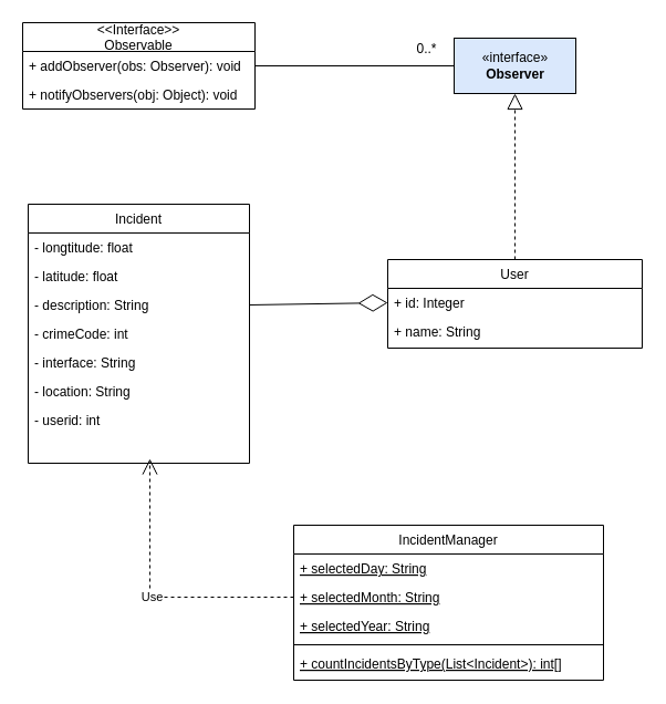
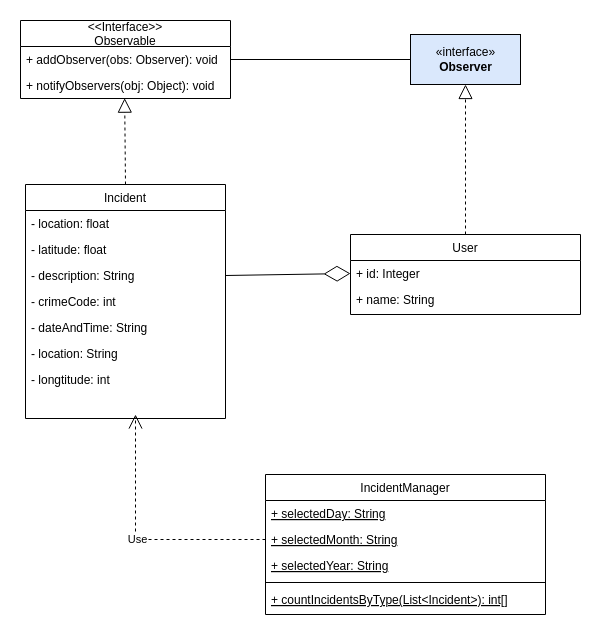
- <mxCell id="17" value="0..*" style="text;html=1;align=center;verticalAlign=middle;resizable=0;points=[];autosize=1;strokeColor=none;fillColor=none;" parent="1" vertex="1"><mxGeometry x="370" width="30" height="20" as="geometry" y="34" /></mxCell>
+ <mxCell id="15" value="" style="endArrow=block;dashed=1;endFill=0;endSize=12;html=1;rounded=0;entryX=0.496;entryY=0.987;entryDx=0;entryDy=0;exitX=0.5;exitY=0;exitDx=0;exitDy=0;entryPerimeter=0;" parent="1" source="5" target="20" edge="1"><mxGeometry width="160" relative="1" as="geometry"><mxPoint x="425" y="214" as="sourcePoint" /><mxPoint x="125" y="84" as="targetPoint" /></mxGeometry></mxCell>
- <mxCell id="6" value="- longtitude: float" style="text;strokeColor=none;fillColor=none;align=left;verticalAlign=top;spacingLeft=4;spacingRight=4;overflow=hidden;rotatable=0;points=[[0,0.5],[1,0.5]];portConstraint=eastwest;" vertex="1" parent="5"><mxGeometry y="26" width="200" height="26" as="geometry" /></mxCell>
+ <mxCell id="6" value="- location: float" style="text;strokeColor=none;fillColor=none;align=left;verticalAlign=top;spacingLeft=4;spacingRight=4;overflow=hidden;rotatable=0;points=[[0,0.5],[1,0.5]];portConstraint=eastwest;" vertex="1" parent="5"><mxGeometry y="26" width="200" height="26" as="geometry" /></mxCell>
- <mxCell id="10" value="- interface: String" style="text;align=left;verticalAlign=top;spacingLeft=4;spacingRight=4;overflow=hidden;rotatable=0;points=[[0,0.5],[1,0.5]];portConstraint=eastwest;rounded=0;shadow=0;html=0;" parent="5" vertex="1"><mxGeometry y="130" width="200" height="26" as="geometry" /></mxCell>
+ <mxCell id="10" value="- dateAndTime: String" style="text;align=left;verticalAlign=top;spacingLeft=4;spacingRight=4;overflow=hidden;rotatable=0;points=[[0,0.5],[1,0.5]];portConstraint=eastwest;rounded=0;shadow=0;html=0;" parent="5" vertex="1"><mxGeometry y="130" width="200" height="26" as="geometry" /></mxCell>
- <mxCell id="12" value="- userid: int" style="text;align=left;verticalAlign=top;spacingLeft=4;spacingRight=4;overflow=hidden;rotatable=0;points=[[0,0.5],[1,0.5]];portConstraint=eastwest;" parent="5" vertex="1"><mxGeometry y="182" width="200" height="26" as="geometry" /></mxCell>
+ <mxCell id="12" value="- longtitude: int" style="text;align=left;verticalAlign=top;spacingLeft=4;spacingRight=4;overflow=hidden;rotatable=0;points=[[0,0.5],[1,0.5]];portConstraint=eastwest;" parent="5" vertex="1"><mxGeometry y="182" width="200" height="26" as="geometry" /></mxCell>
